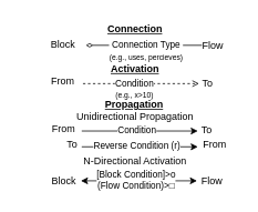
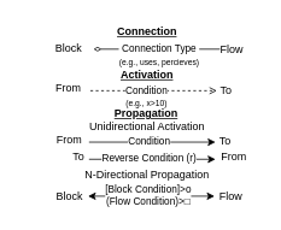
- <mxCell id="17" value="Unidirectional Propagation" style="text;html=1;strokeColor=none;fillColor=none;align=center;verticalAlign=middle;whiteSpace=wrap;rounded=0;" vertex="1" parent="1"><mxGeometry x="61.5" y="134" width="200" height="11" as="geometry" /></mxCell>
+ <mxCell id="17" value="Unidirectional Activation" style="text;html=1;strokeColor=none;fillColor=none;align=center;verticalAlign=middle;whiteSpace=wrap;rounded=0;" vertex="1" parent="1"><mxGeometry x="61.5" y="134" width="200" height="11" as="geometry" /></mxCell>
- <mxCell id="20" value="N-Directional Activation" style="text;html=1;strokeColor=none;fillColor=none;align=center;verticalAlign=middle;whiteSpace=wrap;rounded=0;" vertex="1" parent="1"><mxGeometry x="81.5" y="188" width="160" height="9" as="geometry" /></mxCell>
+ <mxCell id="20" value="N-Directional Propagation" style="text;html=1;strokeColor=none;fillColor=none;align=center;verticalAlign=middle;whiteSpace=wrap;rounded=0;" vertex="1" parent="1"><mxGeometry x="81.5" y="188" width="160" height="9" as="geometry" /></mxCell>
